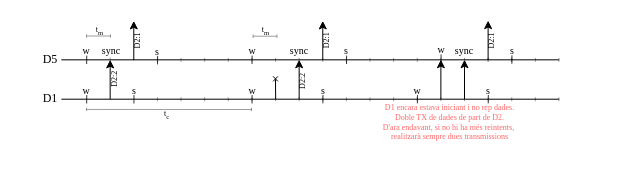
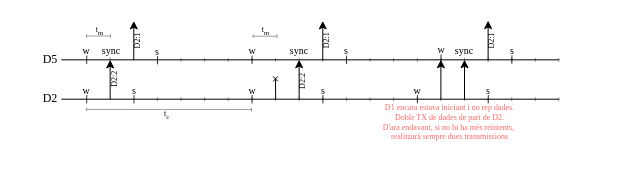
- <mxCell id="10" value="D1" style="text;html=1;align=center;verticalAlign=middle;whiteSpace=wrap;rounded=0;fontFamily=computer modern;" vertex="1" parent="1"><mxGeometry x="20.002" y="83" width="60" height="30" as="geometry" /></mxCell>
+ <mxCell id="10" value="D2" style="text;html=1;align=center;verticalAlign=middle;whiteSpace=wrap;rounded=0;fontFamily=computer modern;" vertex="1" parent="1"><mxGeometry x="20.002" y="83" width="60" height="30" as="geometry" /></mxCell>
